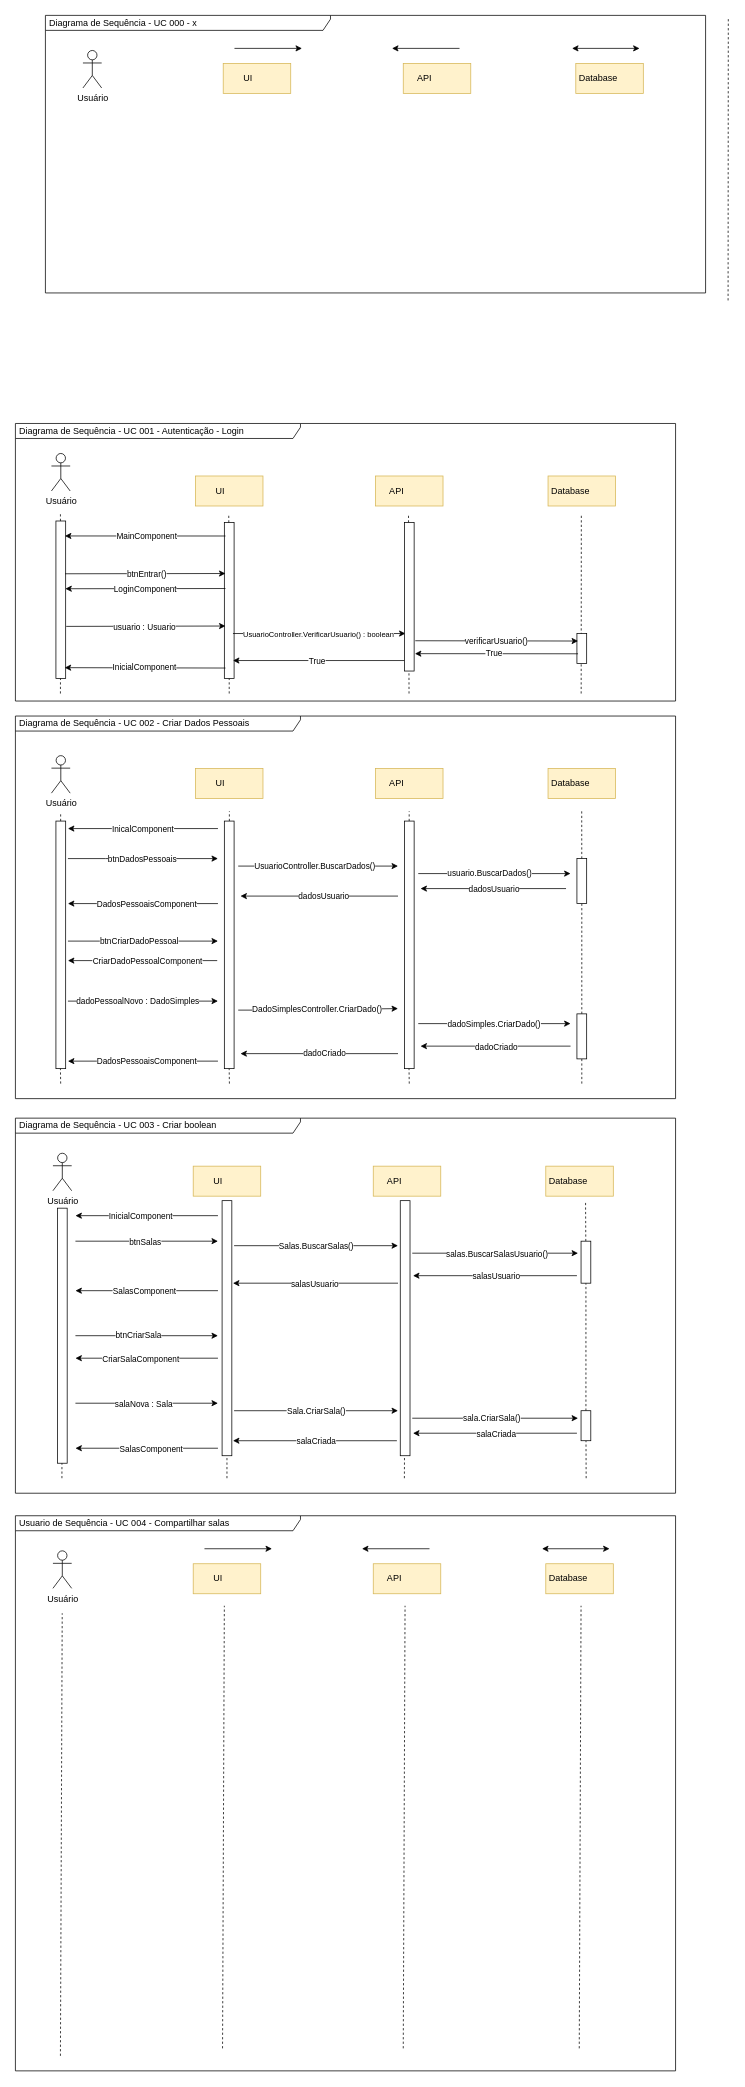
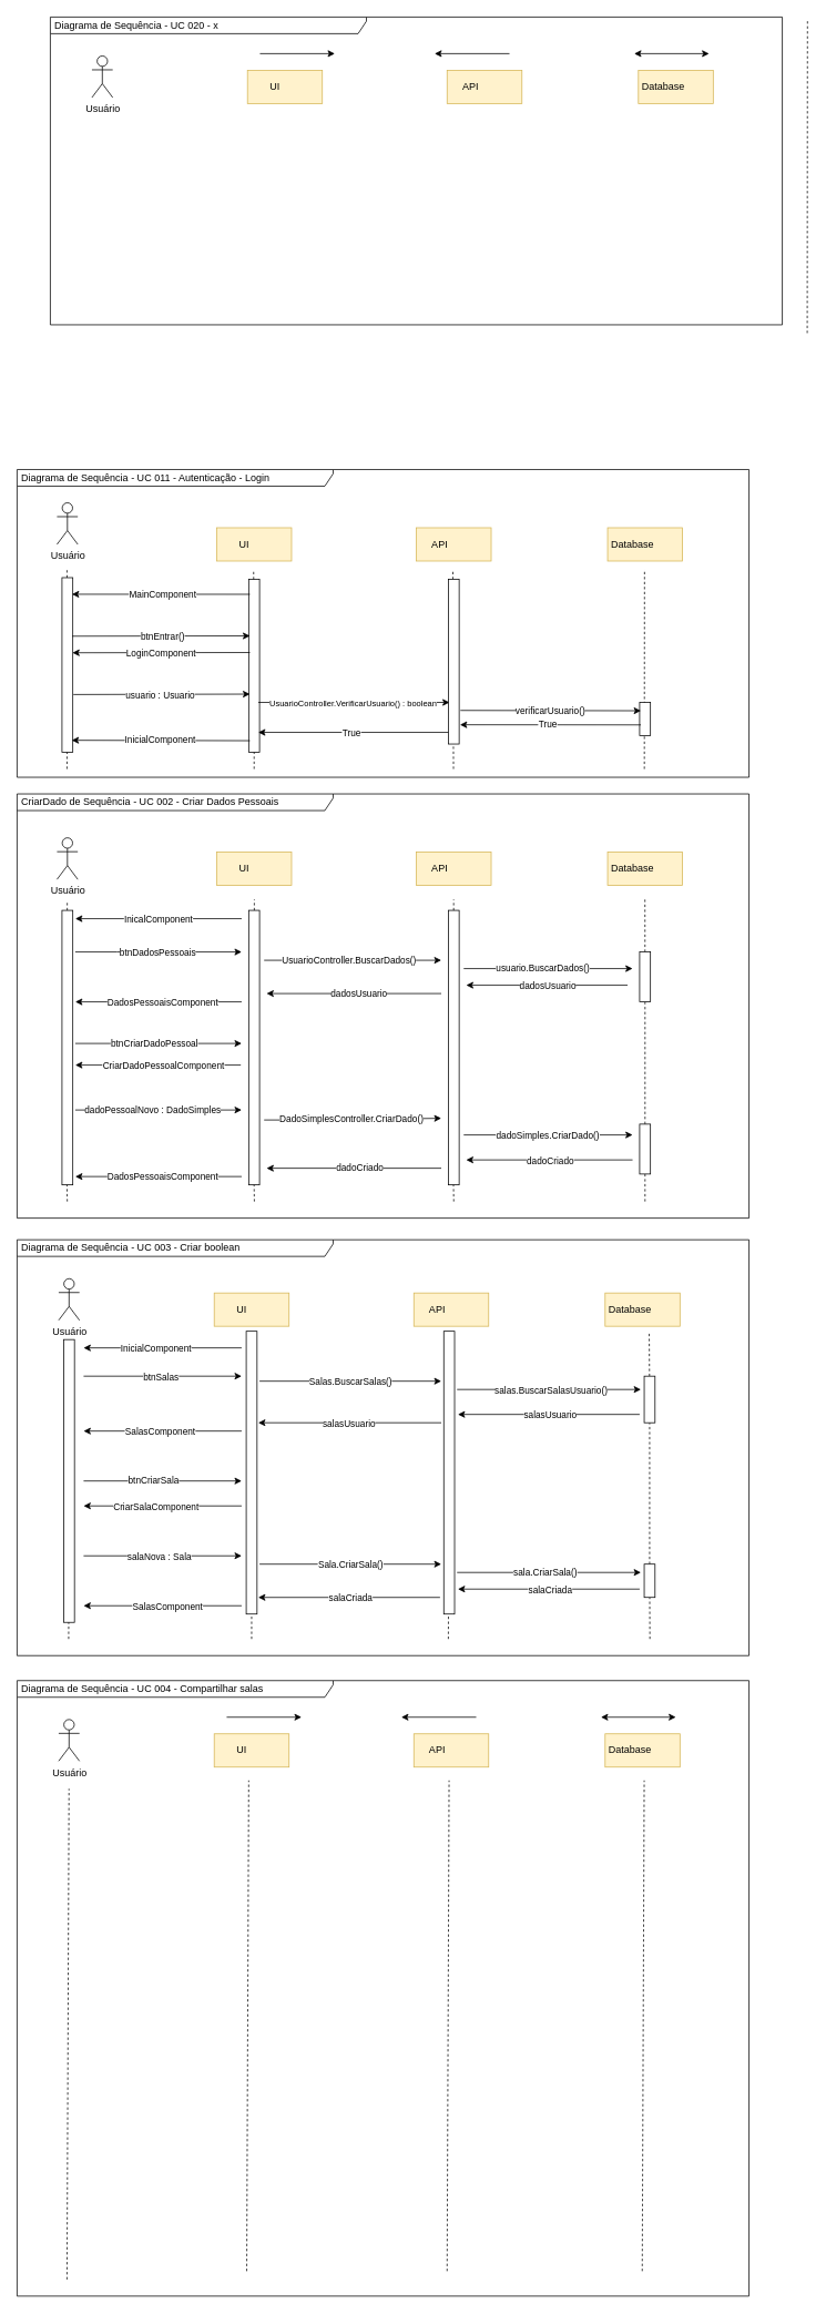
- <mxCell id="101" value="&amp;nbsp;Diagrama de Sequência - UC 000 - x" style="shape=umlFrame;whiteSpace=wrap;html=1;pointerEvents=0;horizontal=1;width=380;height=20;movable=1;resizable=1;rotatable=1;deletable=1;editable=1;locked=0;connectable=1;align=left;" vertex="1" parent="1"><mxGeometry x="60" y="20" width="880" height="370" as="geometry" /></mxCell>
+ <mxCell id="101" value="&amp;nbsp;Diagrama de Sequência - UC 020 - x" style="shape=umlFrame;whiteSpace=wrap;html=1;pointerEvents=0;horizontal=1;width=380;height=20;movable=1;resizable=1;rotatable=1;deletable=1;editable=1;locked=0;connectable=1;align=left;" vertex="1" parent="1"><mxGeometry x="60" y="20" width="880" height="370" as="geometry" /></mxCell>
- <mxCell id="8" value="&amp;nbsp;Diagrama de Sequência - UC 001 - Autenticação - Login" style="shape=umlFrame;whiteSpace=wrap;html=1;pointerEvents=0;horizontal=1;width=380;height=20;movable=0;resizable=0;rotatable=0;deletable=0;editable=0;locked=1;connectable=0;align=left;" vertex="1" parent="1"><mxGeometry x="20" y="564" width="880" height="370" as="geometry" /></mxCell>
+ <mxCell id="8" value="&amp;nbsp;Diagrama de Sequência - UC 011 - Autenticação - Login" style="shape=umlFrame;whiteSpace=wrap;html=1;pointerEvents=0;horizontal=1;width=380;height=20;movable=0;resizable=0;rotatable=0;deletable=0;editable=0;locked=1;connectable=0;align=left;" vertex="1" parent="1"><mxGeometry x="20" y="564" width="880" height="370" as="geometry" /></mxCell>
- <mxCell id="47" value="&amp;nbsp;Diagrama de Sequência - UC 002 - Criar Dados Pessoais" style="shape=umlFrame;whiteSpace=wrap;html=1;pointerEvents=0;horizontal=1;width=380;height=20;movable=0;resizable=0;rotatable=0;deletable=0;editable=0;locked=1;connectable=0;align=left;" vertex="1" parent="1"><mxGeometry x="20" y="954" width="880" height="510" as="geometry" /></mxCell>
+ <mxCell id="47" value="&amp;nbsp;CriarDado de Sequência - UC 002 - Criar Dados Pessoais" style="shape=umlFrame;whiteSpace=wrap;html=1;pointerEvents=0;horizontal=1;width=380;height=20;movable=0;resizable=0;rotatable=0;deletable=0;editable=0;locked=1;connectable=0;align=left;" vertex="1" parent="1"><mxGeometry x="20" y="954" width="880" height="510" as="geometry" /></mxCell>
- <mxCell id="164" value="&amp;nbsp;Usuario de Sequência - UC 004 - Compartilhar salas" style="shape=umlFrame;whiteSpace=wrap;html=1;pointerEvents=0;horizontal=1;width=380;height=20;movable=0;resizable=0;rotatable=0;deletable=0;editable=0;locked=1;connectable=0;align=left;" vertex="1" parent="1"><mxGeometry x="20" y="2020" width="880" height="740" as="geometry" /></mxCell>
+ <mxCell id="164" value="&amp;nbsp;Diagrama de Sequência - UC 004 - Compartilhar salas" style="shape=umlFrame;whiteSpace=wrap;html=1;pointerEvents=0;horizontal=1;width=380;height=20;movable=0;resizable=0;rotatable=0;deletable=0;editable=0;locked=1;connectable=0;align=left;" vertex="1" parent="1"><mxGeometry x="20" y="2020" width="880" height="740" as="geometry" /></mxCell>
